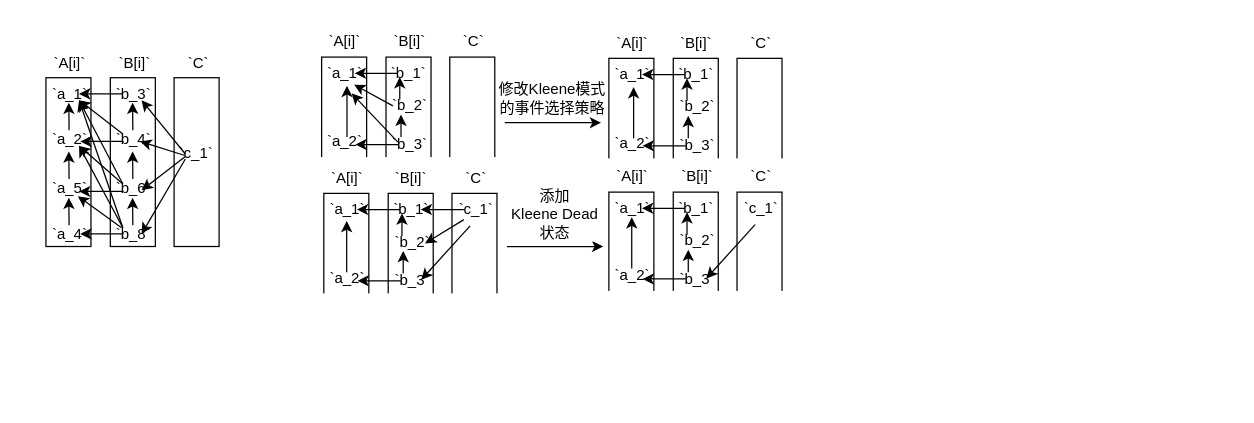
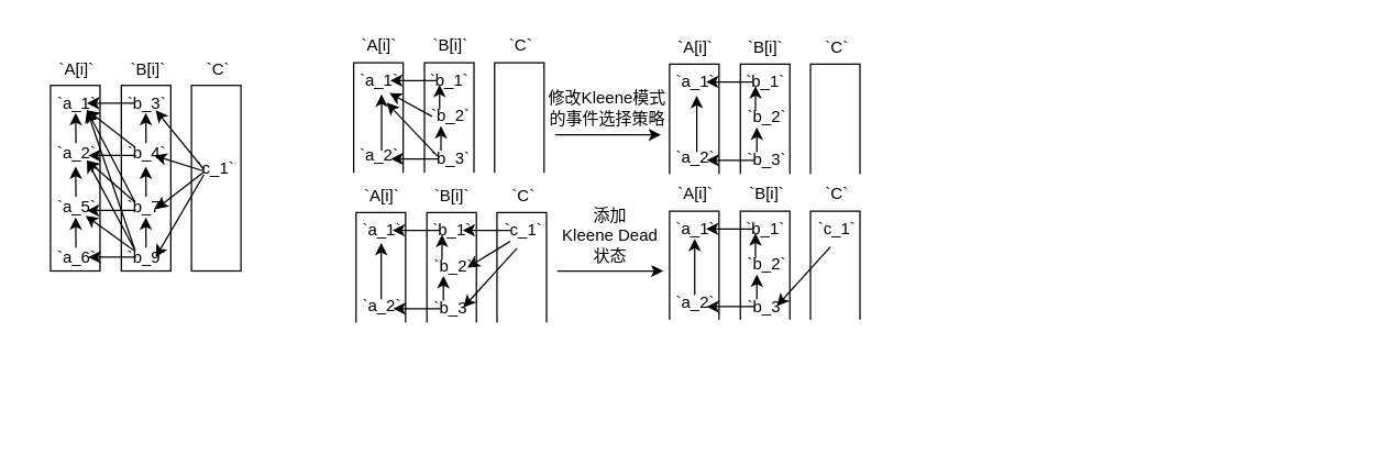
- <mxCell id="74" value="`b_6`" style="text;html=1;align=center;verticalAlign=middle;resizable=0;points=[];autosize=1;strokeColor=none;fillColor=none;" vertex="1" parent="67"><mxGeometry x="-22" y="74" width="46" height="26" as="geometry" /></mxCell>
+ <mxCell id="74" value="`b_7`" style="text;html=1;align=center;verticalAlign=middle;resizable=0;points=[];autosize=1;strokeColor=none;fillColor=none;" vertex="1" parent="67"><mxGeometry x="-22" y="74" width="46" height="26" as="geometry" /></mxCell>
- <mxCell id="94" value="`a_4`" style="text;html=1;align=center;verticalAlign=middle;resizable=0;points=[];autosize=1;strokeColor=none;fillColor=none;" vertex="1" parent="1"><mxGeometry x="31.75" y="173.5" width="46" height="26" as="geometry" /></mxCell>
+ <mxCell id="94" value="`a_6`" style="text;html=1;align=center;verticalAlign=middle;resizable=0;points=[];autosize=1;strokeColor=none;fillColor=none;" vertex="1" parent="1"><mxGeometry x="31.75" y="173.5" width="46" height="26" as="geometry" /></mxCell>
- <mxCell id="76" value="`b_8`" style="text;html=1;align=center;verticalAlign=middle;resizable=0;points=[];autosize=1;strokeColor=none;fillColor=none;" vertex="1" parent="67"><mxGeometry x="-22" y="111" width="46" height="26" as="geometry" /></mxCell>
+ <mxCell id="76" value="`b_9`" style="text;html=1;align=center;verticalAlign=middle;resizable=0;points=[];autosize=1;strokeColor=none;fillColor=none;" vertex="1" parent="67"><mxGeometry x="-22" y="111" width="46" height="26" as="geometry" /></mxCell>
